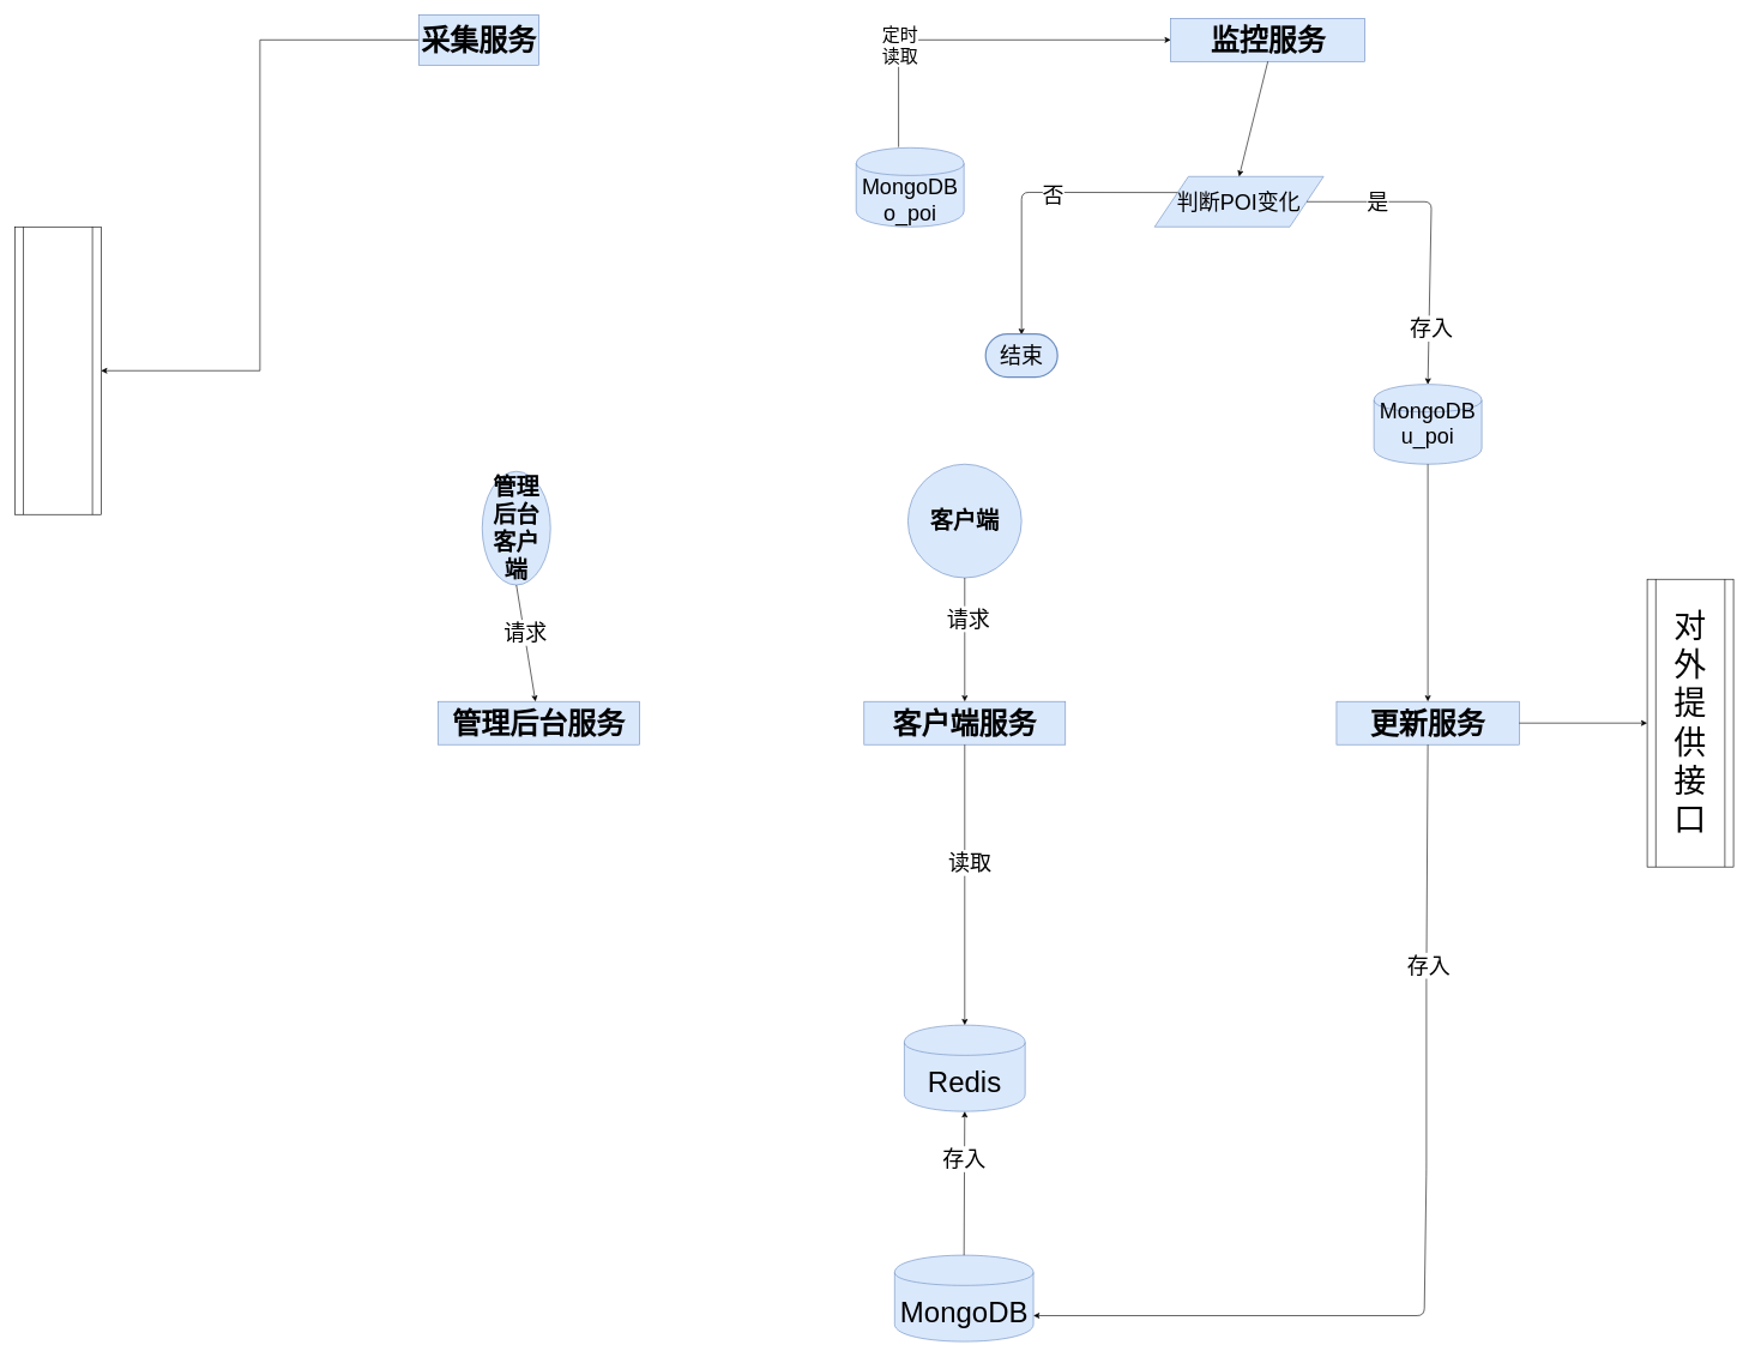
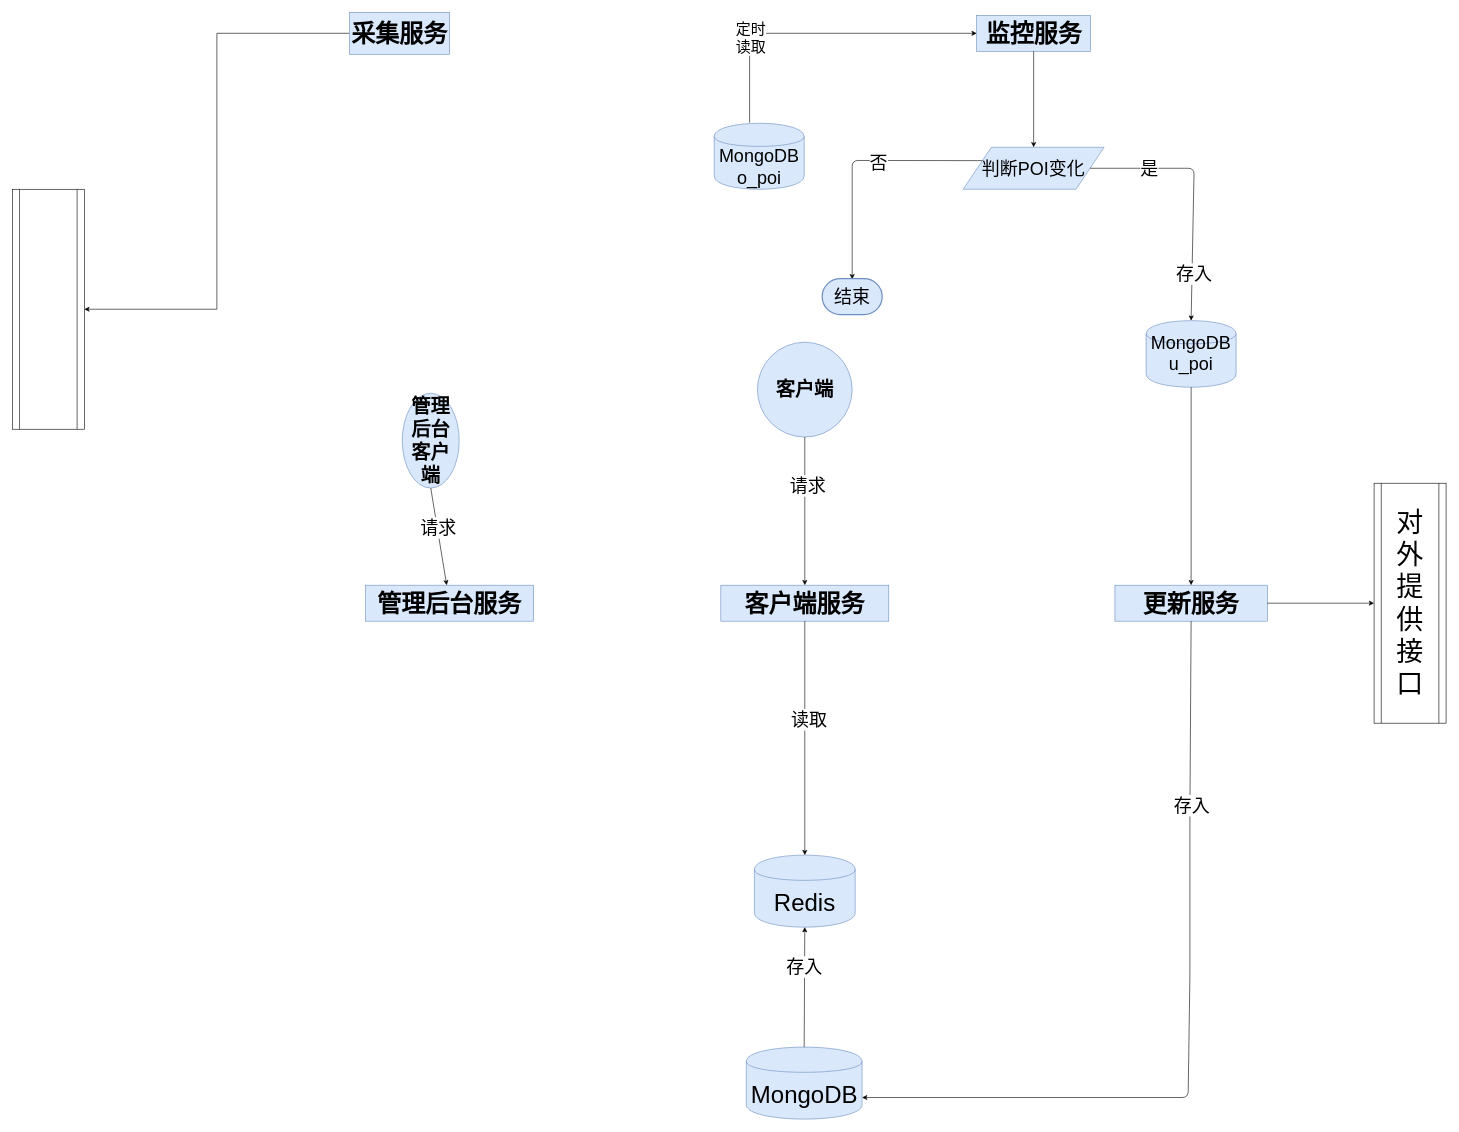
- <mxCell id="4" value="&lt;b&gt;&lt;font style=&quot;font-size: 40px&quot;&gt;监控服务&lt;/font&gt;&lt;/b&gt;" style="rounded=0;whiteSpace=wrap;html=1;fillColor=#dae8fc;strokeColor=#6c8ebf;align=center;" vertex="1" parent="1"><mxGeometry x="1627.5" y="25" width="270" height="60" as="geometry" /></mxCell>
+ <mxCell id="4" value="&lt;b&gt;&lt;font style=&quot;font-size: 40px&quot;&gt;监控服务&lt;/font&gt;&lt;/b&gt;" style="rounded=0;whiteSpace=wrap;html=1;fillColor=#dae8fc;strokeColor=#6c8ebf;align=center;" vertex="1" parent="1"><mxGeometry x="1627.5" y="25" width="190" height="60" as="geometry" /></mxCell>
- <mxCell id="26" value="&lt;b&gt;&lt;font style=&quot;font-size: 32px&quot;&gt;客户端&lt;/font&gt;&lt;/b&gt;" style="ellipse;whiteSpace=wrap;html=1;aspect=fixed;fillColor=#dae8fc;strokeColor=#6c8ebf;align=center;" vertex="1" parent="1"><mxGeometry x="1262" y="645" width="158" height="158" as="geometry" /></mxCell>
+ <mxCell id="26" value="&lt;b&gt;&lt;font style=&quot;font-size: 32px&quot;&gt;客户端&lt;/font&gt;&lt;/b&gt;" style="ellipse;whiteSpace=wrap;html=1;aspect=fixed;fillColor=#dae8fc;strokeColor=#6c8ebf;align=center;" vertex="1" parent="1"><mxGeometry x="1262" y="570" width="158" height="158" as="geometry" /></mxCell>
